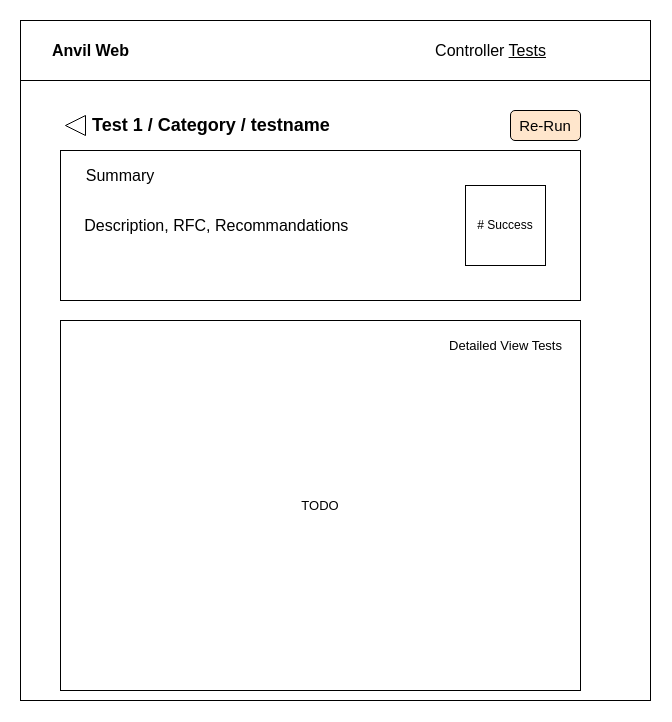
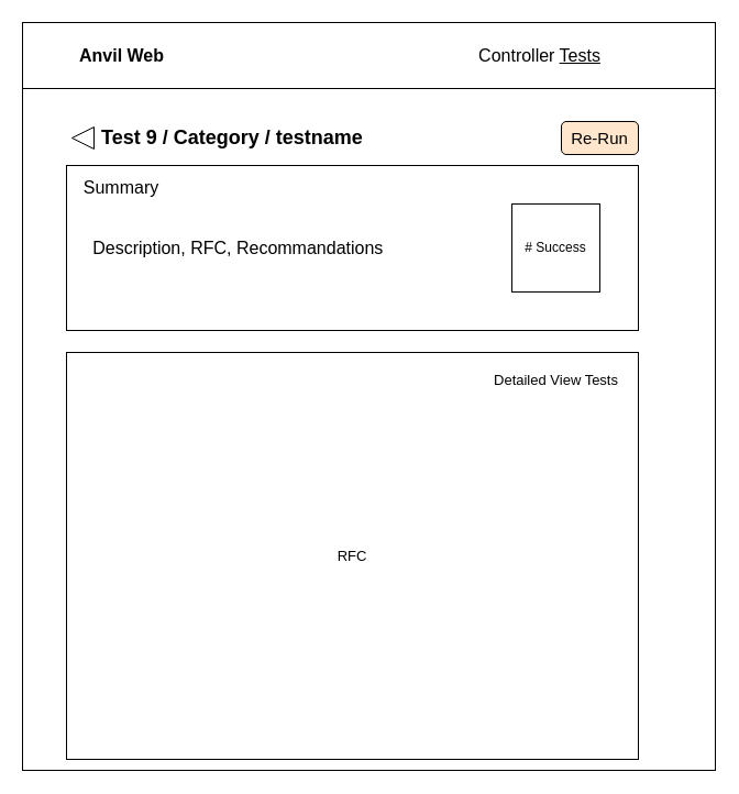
- <mxCell id="4" value="&lt;b&gt;&lt;font style=&quot;font-size: 16px;&quot;&gt;Anvil Web&lt;/font&gt;&lt;/b&gt;" style="text;html=1;align=center;verticalAlign=middle;resizable=0;points=[];autosize=1;strokeColor=none;fillColor=none;" parent="1" vertex="1"><mxGeometry x="40" y="35" width="100" height="30" as="geometry" /></mxCell>
+ <mxCell id="4" value="&lt;b&gt;&lt;font style=&quot;font-size: 16px;&quot;&gt;Anvil Web&lt;/font&gt;&lt;/b&gt;" style="text;html=1;align=center;verticalAlign=middle;resizable=0;points=[];autosize=1;strokeColor=none;fillColor=none;" parent="1" vertex="1"><mxGeometry x="60" y="35" width="100" height="30" as="geometry" /></mxCell>
- <mxCell id="7" value="Test 1 / Category / testname" style="text;html=1;strokeColor=none;fillColor=none;align=left;verticalAlign=middle;whiteSpace=wrap;rounded=0;fontSize=18;fontStyle=1" parent="1" vertex="1"><mxGeometry x="90" y="110" width="260" height="30" as="geometry" /></mxCell>
+ <mxCell id="7" value="Test 9 / Category / testname" style="text;html=1;strokeColor=none;fillColor=none;align=left;verticalAlign=middle;whiteSpace=wrap;rounded=0;fontSize=18;fontStyle=1" parent="1" vertex="1"><mxGeometry x="90" y="110" width="260" height="30" as="geometry" /></mxCell>
- <mxCell id="8" value="Summary" style="text;html=1;strokeColor=none;fillColor=none;align=center;verticalAlign=middle;whiteSpace=wrap;rounded=0;fontSize=16;" parent="1" vertex="1"><mxGeometry x="90" y="160" width="60" height="30" as="geometry" /></mxCell>
+ <mxCell id="8" value="Summary" style="text;html=1;strokeColor=none;fillColor=none;align=center;verticalAlign=middle;whiteSpace=wrap;rounded=0;fontSize=16;" parent="1" vertex="1"><mxGeometry x="80" y="155" width="60" height="30" as="geometry" /></mxCell>
- <mxCell id="10" value="TODO" style="rounded=0;whiteSpace=wrap;html=1;fontSize=13;fillColor=none;" parent="1" vertex="1"><mxGeometry x="60" y="320" width="520" height="370" as="geometry" /></mxCell>
+ <mxCell id="10" value="RFC" style="rounded=0;whiteSpace=wrap;html=1;fontSize=13;fillColor=none;" parent="1" vertex="1"><mxGeometry x="60" y="320" width="520" height="370" as="geometry" /></mxCell>
